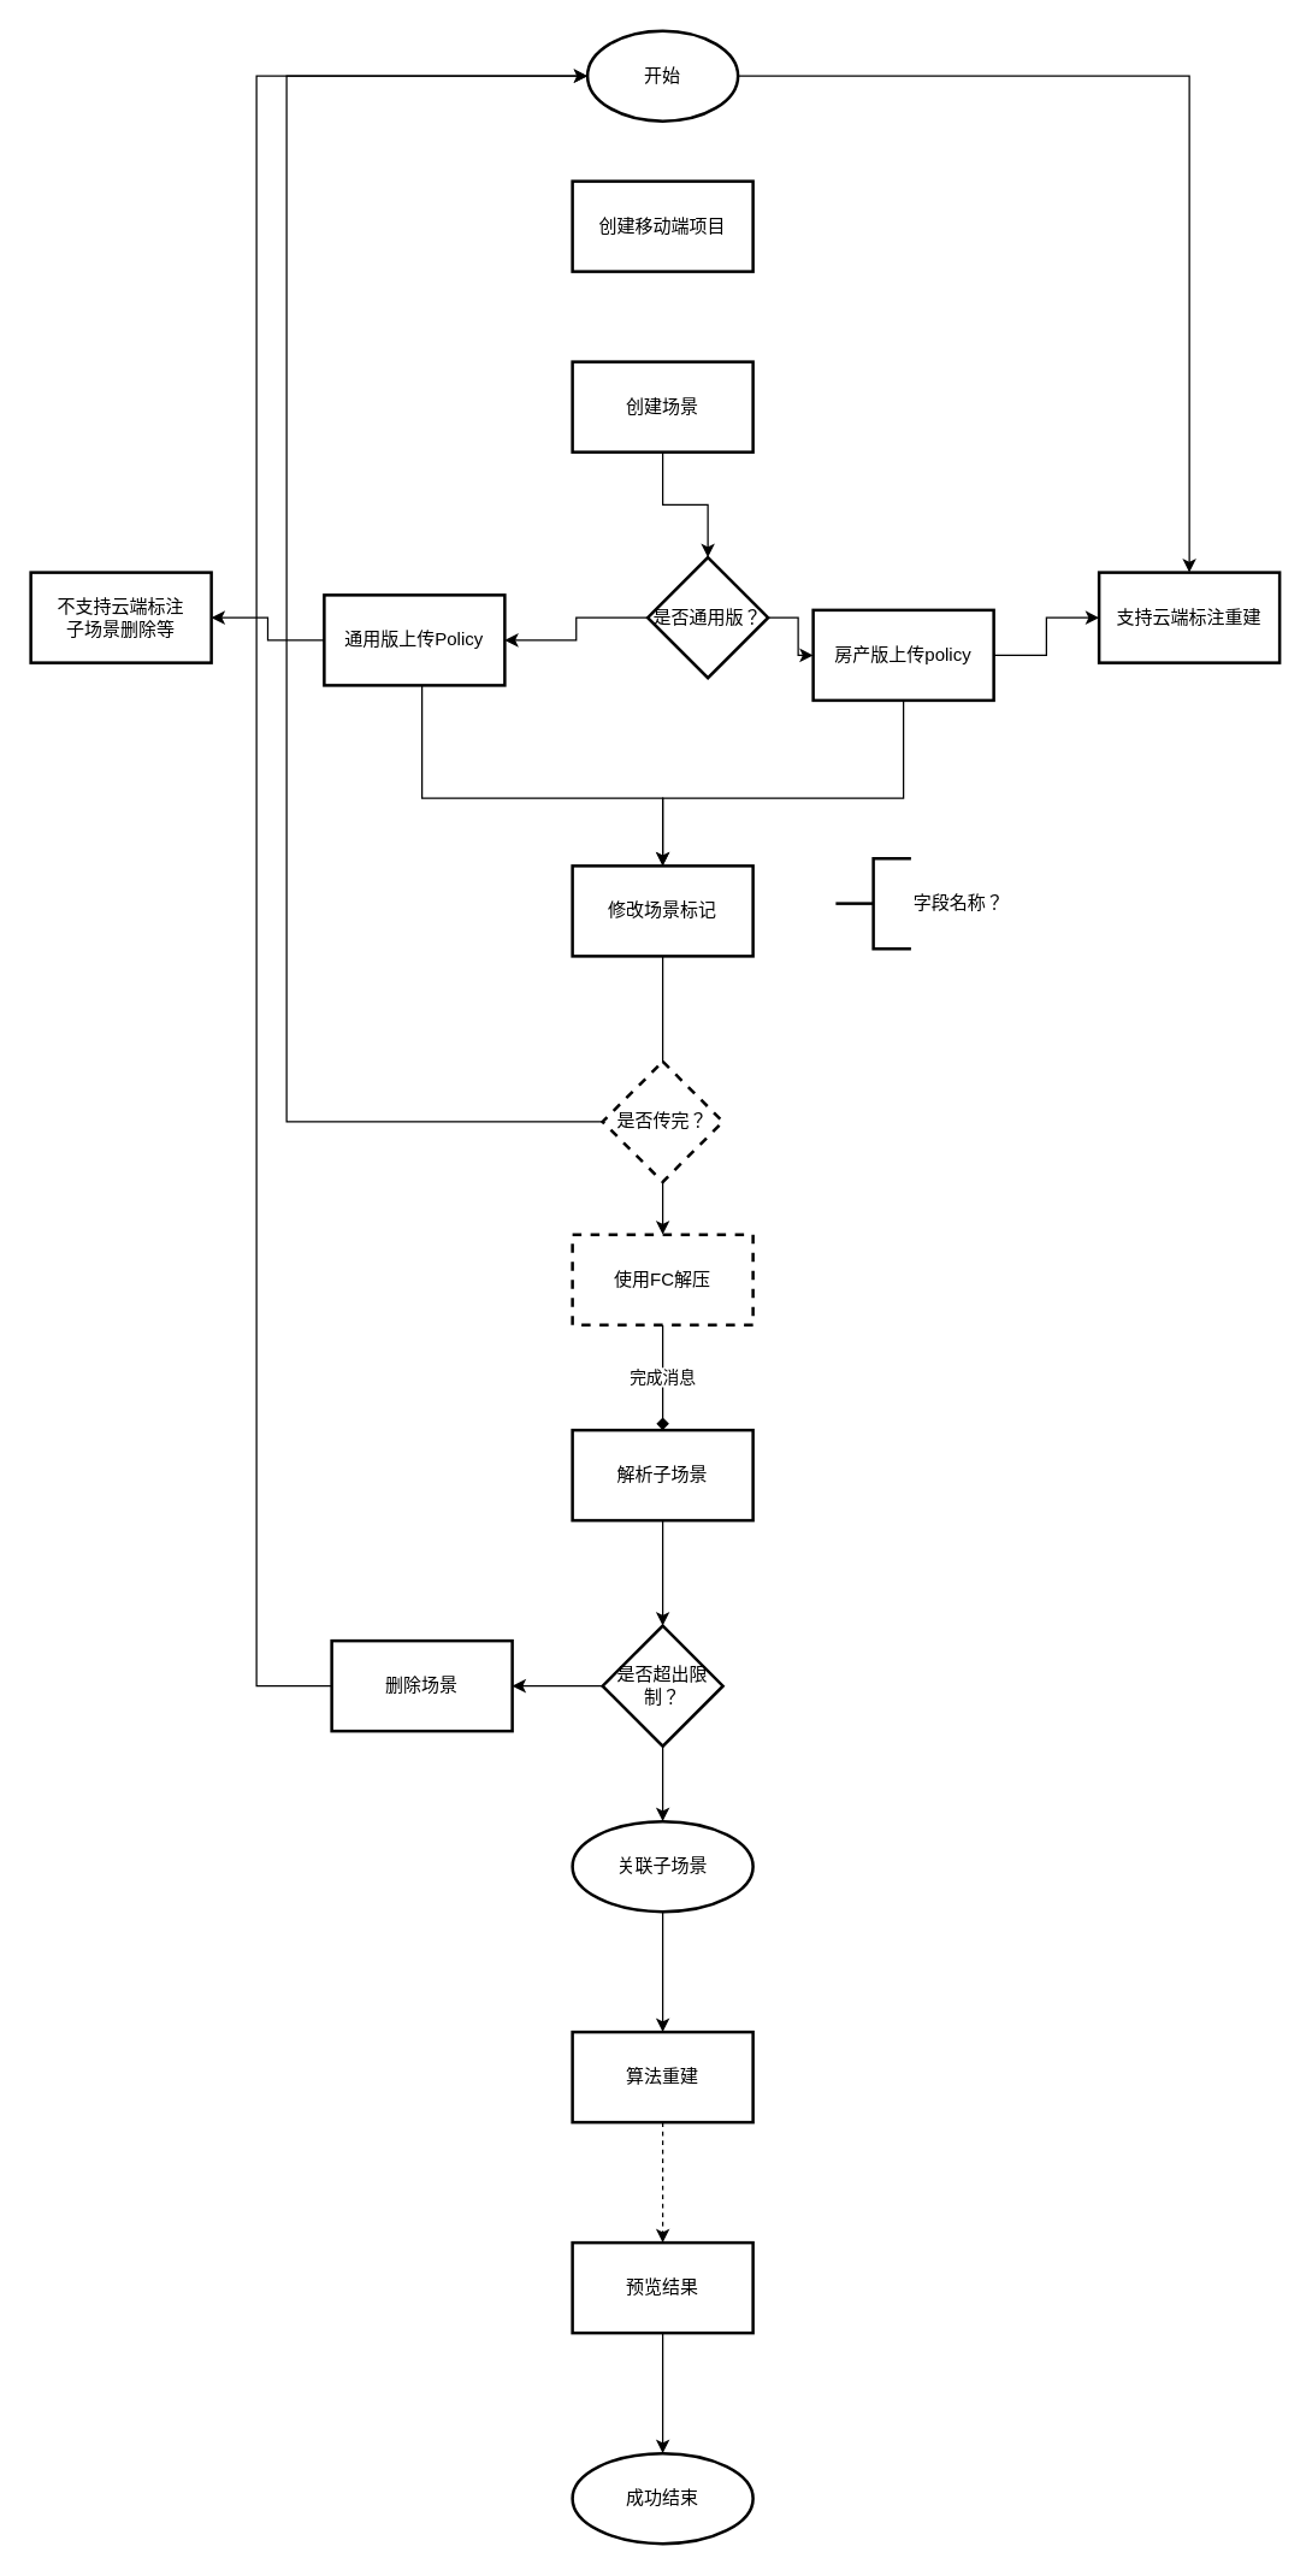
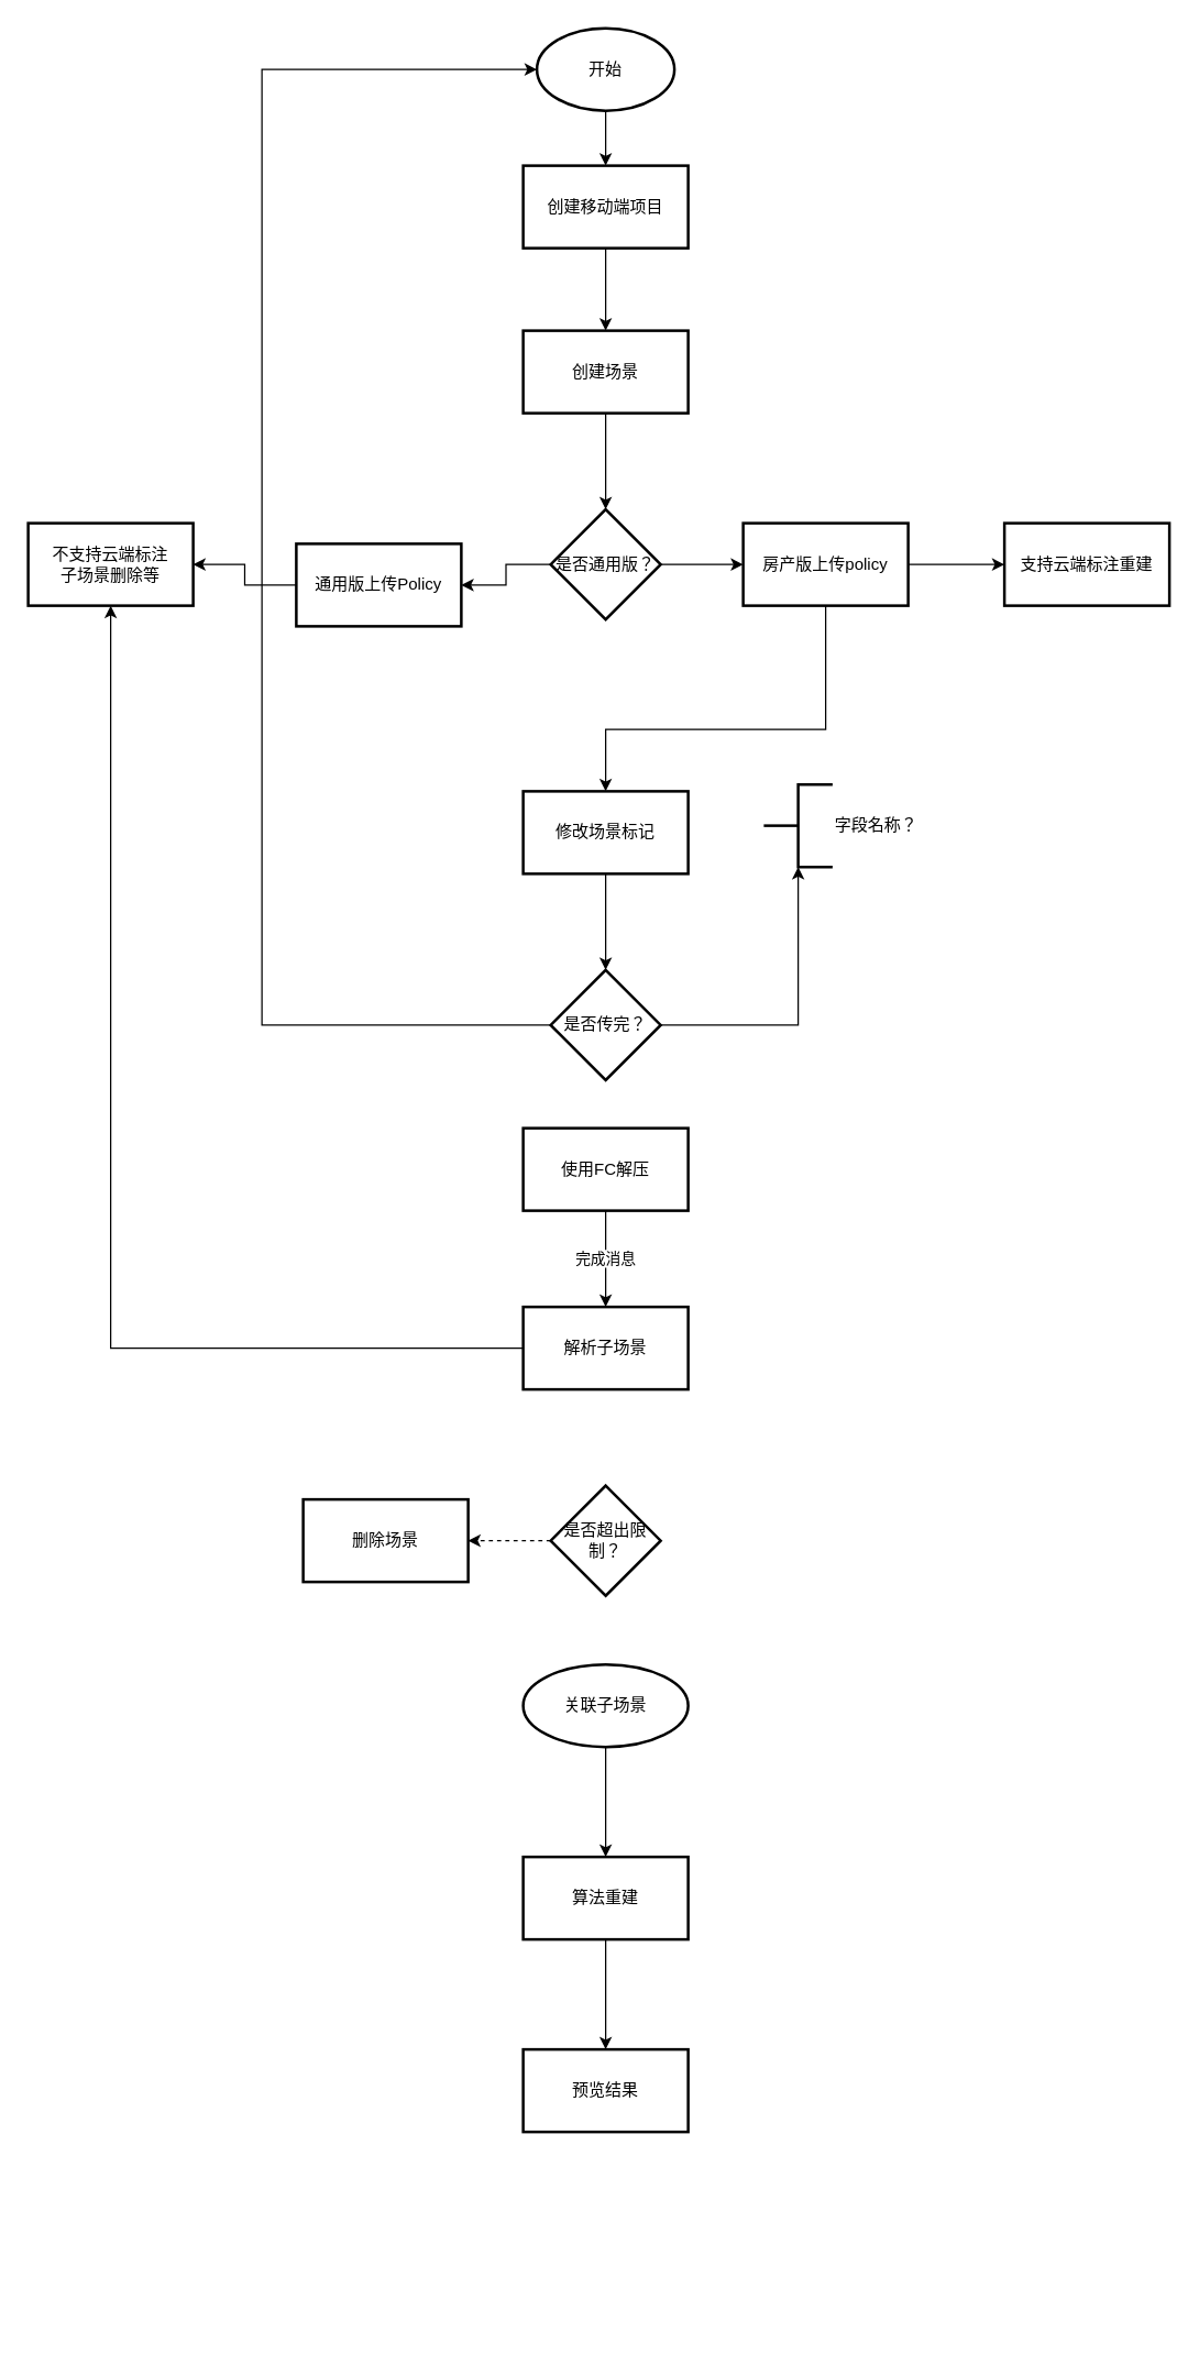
- <mxCell id="2" value="" style="edgeStyle=orthogonalEdgeStyle;rounded=0;orthogonalLoop=1;jettySize=auto;html=1;" edge="1" parent="1" source="3" target="39"><mxGeometry relative="1" as="geometry" /></mxCell>
+ <mxCell id="2" value="" style="edgeStyle=orthogonalEdgeStyle;rounded=0;orthogonalLoop=1;jettySize=auto;html=1;" edge="1" parent="1" source="3" target="38"><mxGeometry relative="1" as="geometry" /></mxCell>
+ <mxCell id="37" value="" style="edgeStyle=orthogonalEdgeStyle;rounded=0;orthogonalLoop=1;jettySize=auto;html=1;" edge="1" parent="1" source="38" target="5"><mxGeometry relative="1" as="geometry" /></mxCell>
- <mxCell id="8" value="是否通用版？" style="rhombus;whiteSpace=wrap;html=1;strokeWidth=2;" vertex="1" parent="1"><mxGeometry x="430" y="370" width="80" height="80" as="geometry" /></mxCell>
+ <mxCell id="8" value="是否通用版？" style="rhombus;whiteSpace=wrap;html=1;strokeWidth=2;" vertex="1" parent="1"><mxGeometry x="400" y="370" width="80" height="80" as="geometry" /></mxCell>
- <mxCell id="14" value="房产版上传policy" style="whiteSpace=wrap;html=1;strokeWidth=2;" vertex="1" parent="1"><mxGeometry x="540" y="405" width="120" height="60" as="geometry" /></mxCell>
+ <mxCell id="14" value="房产版上传policy" style="whiteSpace=wrap;html=1;strokeWidth=2;" vertex="1" parent="1"><mxGeometry x="540" y="380" width="120" height="60" as="geometry" /></mxCell>
- <mxCell id="9" value="" style="edgeStyle=orthogonalEdgeStyle;rounded=0;orthogonalLoop=1;jettySize=auto;html=1;entryX=0.5;entryY=0;entryDx=0;entryDy=0;" edge="1" parent="1" source="11" target="16"><mxGeometry relative="1" as="geometry"><mxPoint x="280" y="520" as="targetPoint" /><Array as="points"><mxPoint x="280" y="530" /><mxPoint x="440" y="530" /></Array></mxGeometry></mxCell>
- <mxCell id="28" style="edgeStyle=orthogonalEdgeStyle;rounded=0;orthogonalLoop=1;jettySize=auto;html=1;exitX=0;exitY=0.5;exitDx=0;exitDy=0;entryX=0;entryY=0.5;entryDx=0;entryDy=0;entryPerimeter=0;" edge="1" parent="1" source="29" target="3"><mxGeometry relative="1" as="geometry"><mxPoint x="280" y="775" as="targetPoint" /><Array as="points"><mxPoint x="170" y="1120" /><mxPoint x="170" y="50" /></Array></mxGeometry></mxCell>
- <mxCell id="15" value="" style="edgeStyle=orthogonalEdgeStyle;rounded=0;orthogonalLoop=1;jettySize=auto;html=1;endArrow=none;" edge="1" parent="1" source="16" target="20"><mxGeometry relative="1" as="geometry" /></mxCell>
+ <mxCell id="15" value="" style="edgeStyle=orthogonalEdgeStyle;rounded=0;orthogonalLoop=1;jettySize=auto;html=1;" edge="1" parent="1" source="16" target="20"><mxGeometry relative="1" as="geometry" /></mxCell>
- <mxCell id="20" value="是否传完？" style="rhombus;whiteSpace=wrap;html=1;strokeWidth=2;dashed=1;" vertex="1" parent="1"><mxGeometry x="400" y="705" width="80" height="80" as="geometry" /></mxCell>
+ <mxCell id="20" value="是否传完？" style="rhombus;whiteSpace=wrap;html=1;strokeWidth=2;" vertex="1" parent="1"><mxGeometry x="400" y="705" width="80" height="80" as="geometry" /></mxCell>
- <mxCell id="19" value="" style="edgeStyle=orthogonalEdgeStyle;rounded=0;orthogonalLoop=1;jettySize=auto;html=1;" edge="1" parent="1" source="20" target="22"><mxGeometry relative="1" as="geometry" /></mxCell>
+ <mxCell id="19" value="" style="edgeStyle=orthogonalEdgeStyle;rounded=0;orthogonalLoop=1;jettySize=auto;html=1;" edge="1" parent="1" source="20" target="17"><mxGeometry relative="1" as="geometry" /></mxCell>
- <mxCell id="22" value="使用FC解压" style="whiteSpace=wrap;html=1;strokeWidth=2;dashed=1;" vertex="1" parent="1"><mxGeometry x="380" y="820" width="120" height="60" as="geometry" /></mxCell>
+ <mxCell id="22" value="使用FC解压" style="whiteSpace=wrap;html=1;strokeWidth=2;" vertex="1" parent="1"><mxGeometry x="380" y="820" width="120" height="60" as="geometry" /></mxCell>
- <mxCell id="21" value="完成消息" style="edgeStyle=orthogonalEdgeStyle;rounded=0;orthogonalLoop=1;jettySize=auto;html=1;endArrow=diamond;" edge="1" parent="1" source="22" target="24"><mxGeometry relative="1" as="geometry" /></mxCell>
+ <mxCell id="21" value="完成消息" style="edgeStyle=orthogonalEdgeStyle;rounded=0;orthogonalLoop=1;jettySize=auto;html=1;" edge="1" parent="1" source="22" target="24"><mxGeometry relative="1" as="geometry" /></mxCell>
- <mxCell id="23" value="" style="edgeStyle=orthogonalEdgeStyle;rounded=0;orthogonalLoop=1;jettySize=auto;html=1;" edge="1" parent="1" source="24" target="27"><mxGeometry relative="1" as="geometry" /></mxCell>
+ <mxCell id="23" value="" style="edgeStyle=orthogonalEdgeStyle;rounded=0;orthogonalLoop=1;jettySize=auto;html=1;" edge="1" parent="1" source="24" target="40"><mxGeometry relative="1" as="geometry" /></mxCell>
- <mxCell id="25" value="" style="edgeStyle=orthogonalEdgeStyle;rounded=0;orthogonalLoop=1;jettySize=auto;html=1;" edge="1" parent="1" source="27" target="29"><mxGeometry relative="1" as="geometry" /></mxCell>
+ <mxCell id="25" value="" style="edgeStyle=orthogonalEdgeStyle;rounded=0;orthogonalLoop=1;jettySize=auto;html=1;dashed=1;" edge="1" parent="1" source="27" target="29"><mxGeometry relative="1" as="geometry" /></mxCell>
- <mxCell id="26" value="" style="edgeStyle=orthogonalEdgeStyle;rounded=0;orthogonalLoop=1;jettySize=auto;html=1;" edge="1" parent="1" source="27" target="31"><mxGeometry relative="1" as="geometry" /></mxCell>
- <mxCell id="32" value="" style="edgeStyle=orthogonalEdgeStyle;rounded=0;orthogonalLoop=1;jettySize=auto;html=1;dashed=1;" edge="1" parent="1" source="33" target="35"><mxGeometry relative="1" as="geometry" /></mxCell>
+ <mxCell id="32" value="" style="edgeStyle=orthogonalEdgeStyle;rounded=0;orthogonalLoop=1;jettySize=auto;html=1;" edge="1" parent="1" source="33" target="35"><mxGeometry relative="1" as="geometry" /></mxCell>
- <mxCell id="34" value="" style="edgeStyle=orthogonalEdgeStyle;rounded=0;orthogonalLoop=1;jettySize=auto;html=1;" edge="1" parent="1" source="35" target="36"><mxGeometry relative="1" as="geometry" /></mxCell>
- <mxCell id="36" value="成功结束" style="ellipse;whiteSpace=wrap;html=1;strokeWidth=2;" vertex="1" parent="1"><mxGeometry x="380" y="1630" width="120" height="60" as="geometry" /></mxCell>
